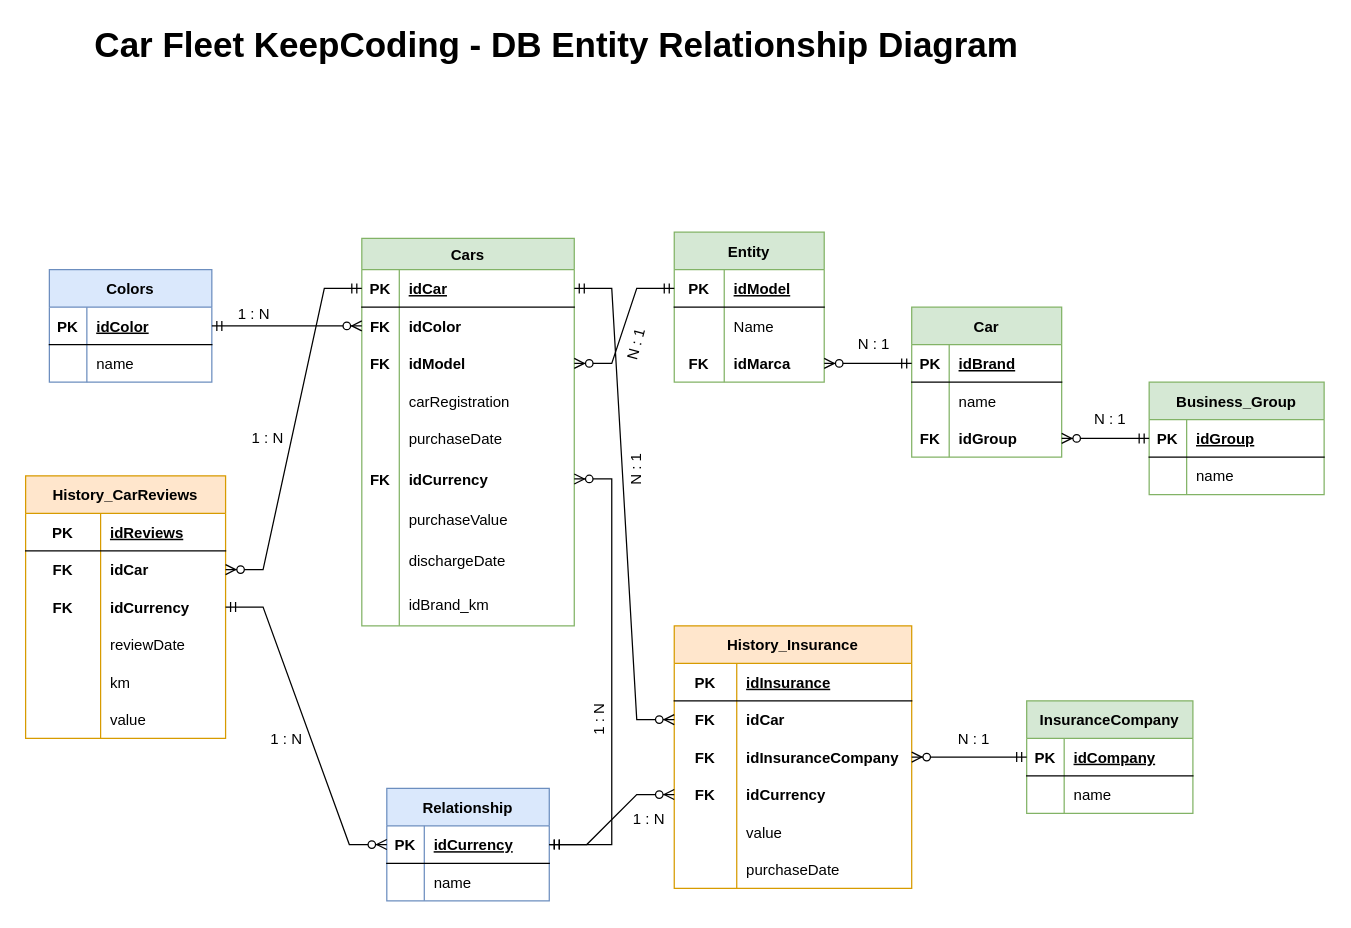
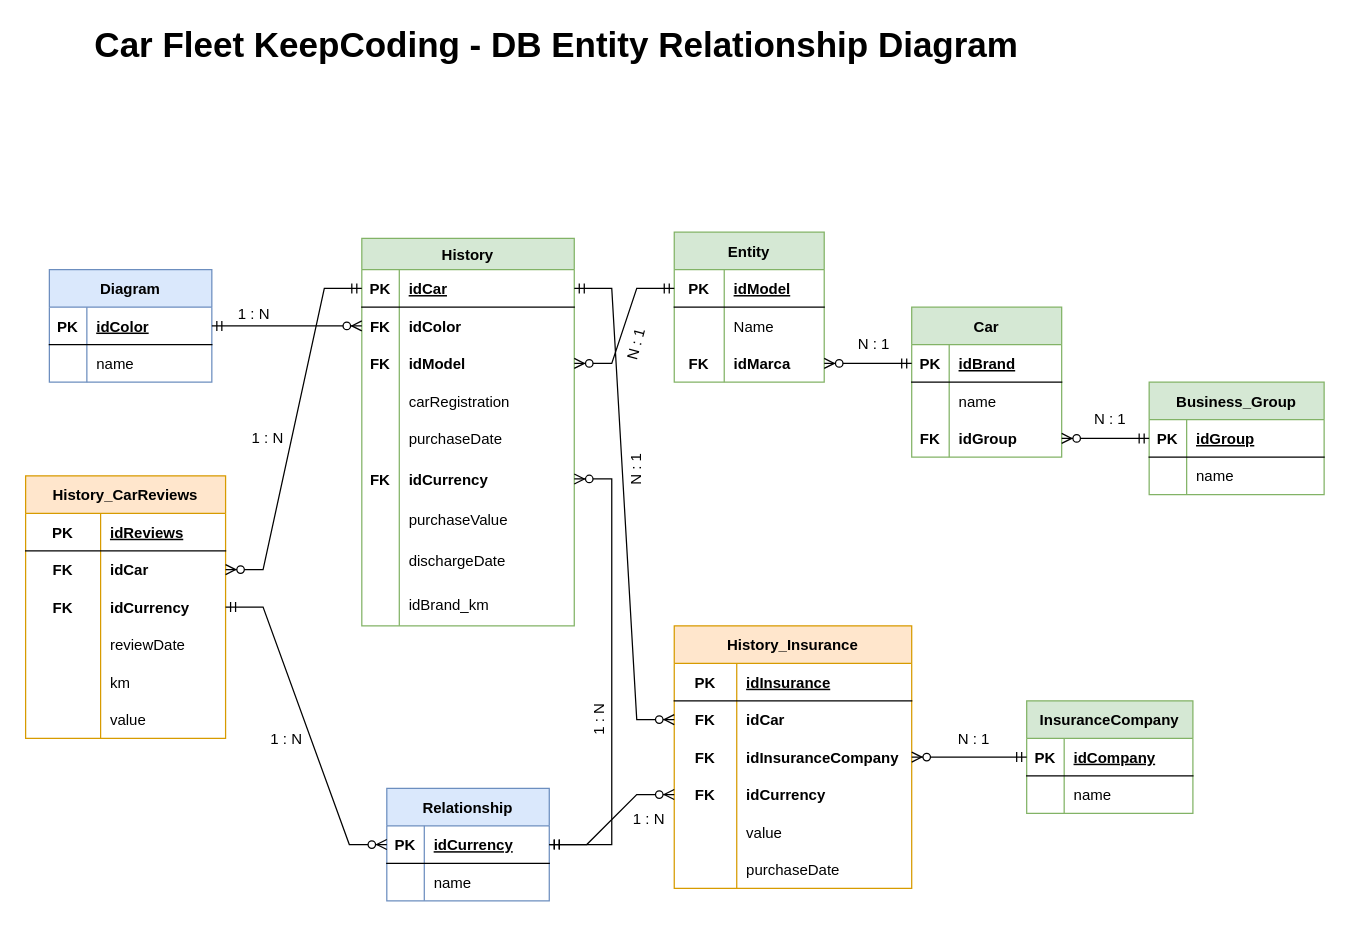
- <mxCell id="16" value="Cars" style="shape=table;startSize=25;container=1;collapsible=1;childLayout=tableLayout;fixedRows=1;rowLines=0;fontStyle=1;align=center;resizeLast=1;fillColor=#d5e8d4;strokeColor=#82b366;" parent="1" vertex="1"><mxGeometry x="289" y="190" width="170" height="310" as="geometry" /></mxCell>
+ <mxCell id="16" value="History" style="shape=table;startSize=25;container=1;collapsible=1;childLayout=tableLayout;fixedRows=1;rowLines=0;fontStyle=1;align=center;resizeLast=1;fillColor=#d5e8d4;strokeColor=#82b366;" parent="1" vertex="1"><mxGeometry x="289" y="190" width="170" height="310" as="geometry" /></mxCell>
- <mxCell id="2" value="Colors" style="shape=table;startSize=30;container=1;collapsible=1;childLayout=tableLayout;fixedRows=1;rowLines=0;fontStyle=1;align=center;resizeLast=1;fillColor=#dae8fc;strokeColor=#6c8ebf;" parent="1" vertex="1"><mxGeometry x="39" y="215" width="130" height="90" as="geometry" /></mxCell>
+ <mxCell id="2" value="Diagram" style="shape=table;startSize=30;container=1;collapsible=1;childLayout=tableLayout;fixedRows=1;rowLines=0;fontStyle=1;align=center;resizeLast=1;fillColor=#dae8fc;strokeColor=#6c8ebf;" parent="1" vertex="1"><mxGeometry x="39" y="215" width="130" height="90" as="geometry" /></mxCell>
